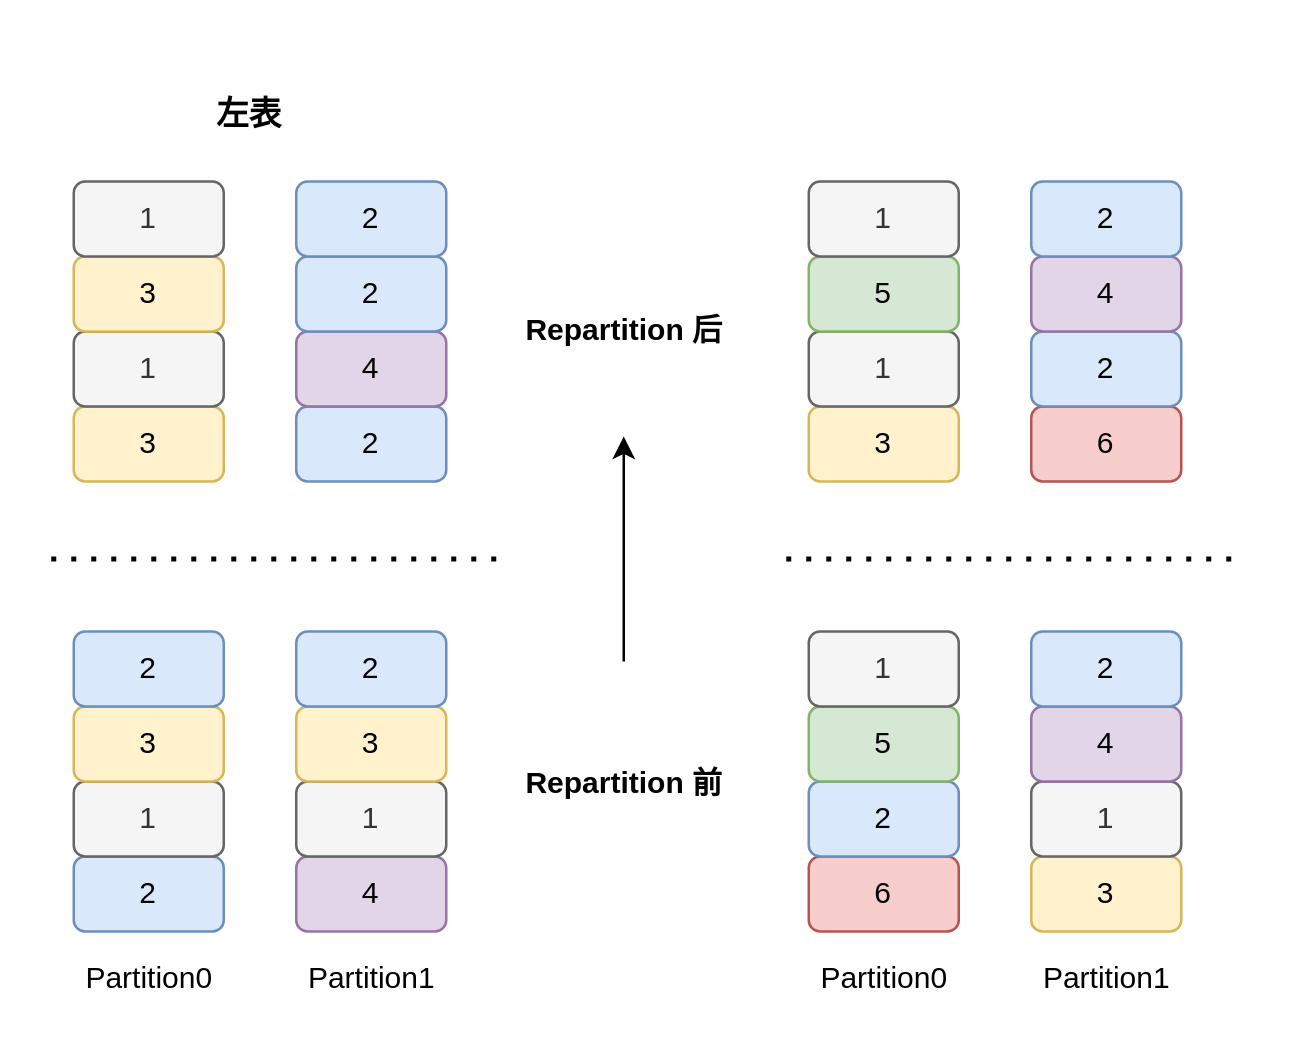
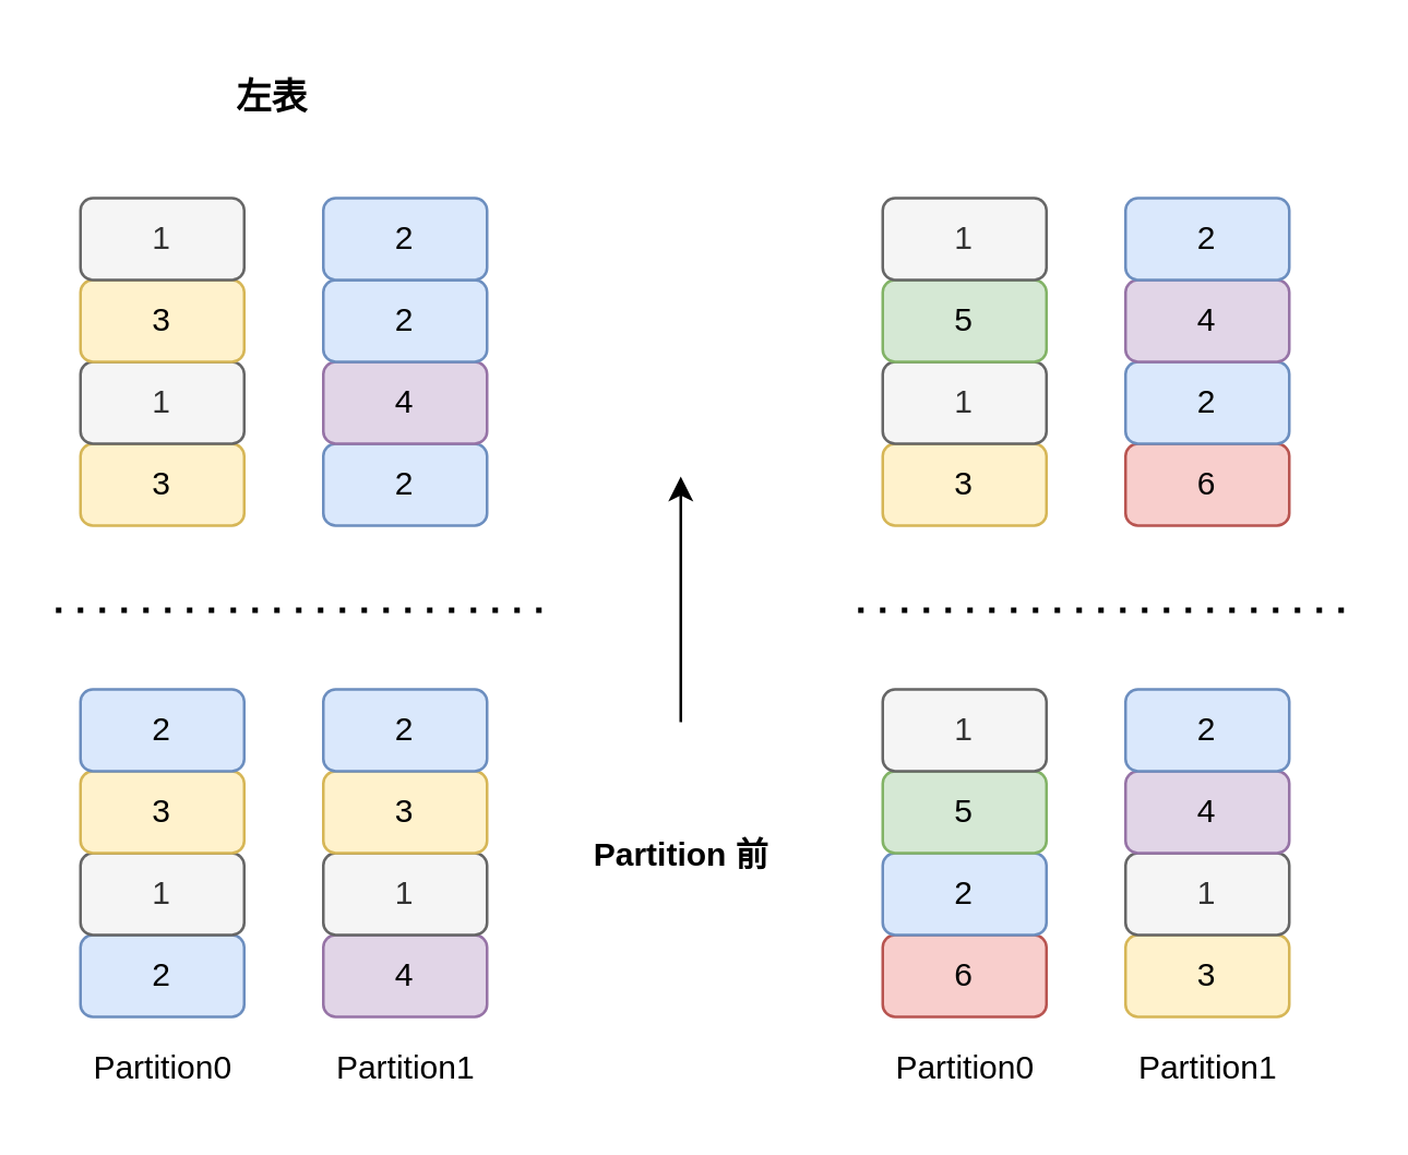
- <mxCell id="23" value="左表" style="text;html=1;align=center;verticalAlign=middle;resizable=0;points=[];autosize=1;strokeColor=none;fillColor=none;fontStyle=1;fontSize=13;" parent="1" vertex="1"><mxGeometry x="74" y="30" width="50" height="30" as="geometry" /></mxCell>
+ <mxCell id="23" value="左表" style="text;html=1;align=center;verticalAlign=middle;resizable=0;points=[];autosize=1;strokeColor=none;fillColor=none;fontStyle=1;fontSize=13;" parent="1" vertex="1"><mxGeometry x="74" y="20" width="50" height="30" as="geometry" /></mxCell>
- <mxCell id="19" value="Repartition 后" style="text;html=1;align=center;verticalAlign=middle;resizable=0;points=[];autosize=1;strokeColor=none;fontStyle=1" parent="1" vertex="1"><mxGeometry x="199" y="117" width="100" height="30" as="geometry" /></mxCell>
- <mxCell id="20" value="Repartition 前" style="text;html=1;align=center;verticalAlign=middle;resizable=0;points=[];autosize=1;strokeColor=none;fontStyle=1" parent="1" vertex="1"><mxGeometry x="199" y="298" width="100" height="30" as="geometry" /></mxCell>
+ <mxCell id="20" value="Partition 前" style="text;html=1;align=center;verticalAlign=middle;resizable=0;points=[];autosize=1;strokeColor=none;fontStyle=1" parent="1" vertex="1"><mxGeometry x="199" y="298" width="100" height="30" as="geometry" /></mxCell>
